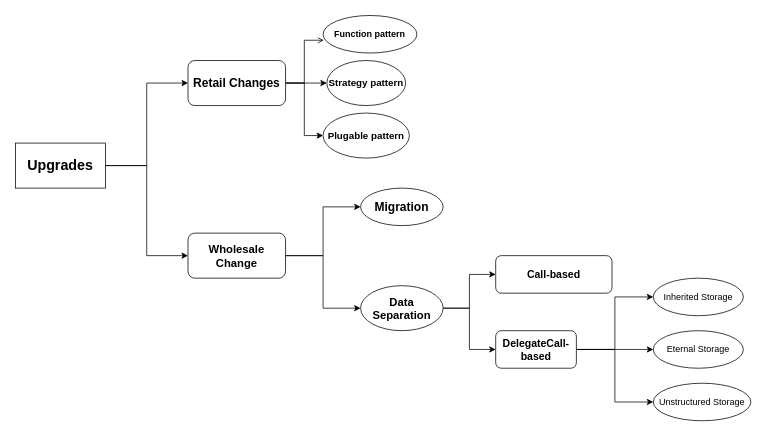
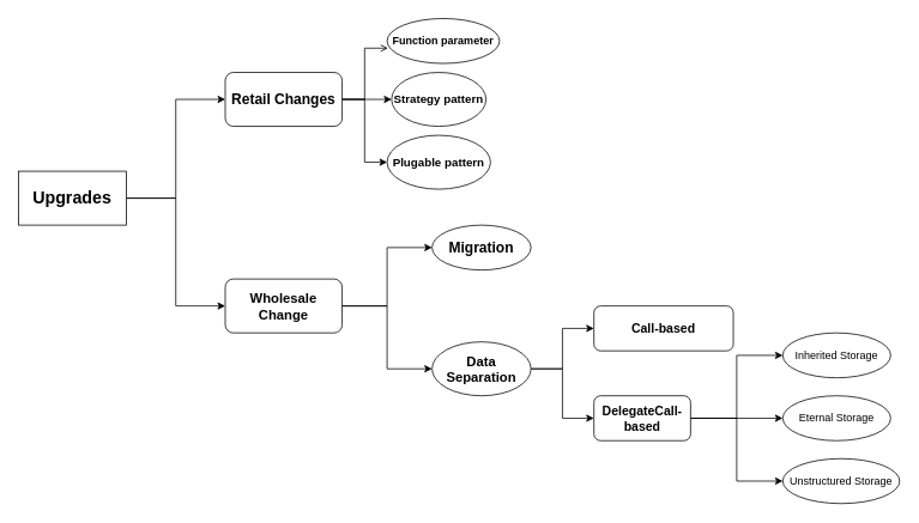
- <mxCell id="25" value="&lt;b&gt;Function pattern&lt;br&gt;&lt;/b&gt;" style="ellipse;whiteSpace=wrap;html=1;" vertex="1" parent="1"><mxGeometry x="430" y="20" width="125" height="50" as="geometry" /></mxCell>
+ <mxCell id="25" value="&lt;b&gt;Function parameter&lt;br&gt;&lt;/b&gt;" style="ellipse;whiteSpace=wrap;html=1;" vertex="1" parent="1"><mxGeometry x="430" y="20" width="125" height="50" as="geometry" /></mxCell>
